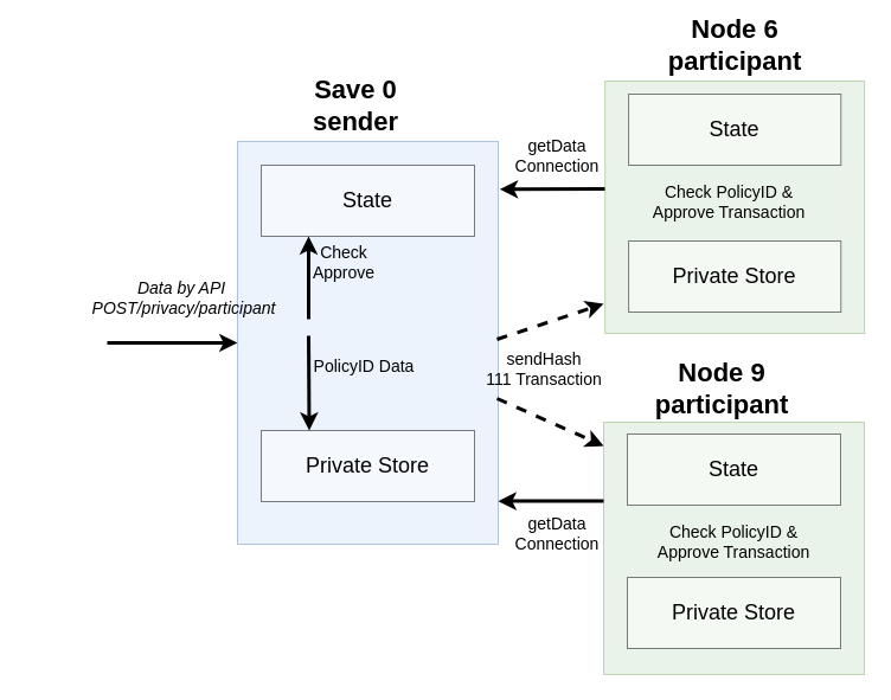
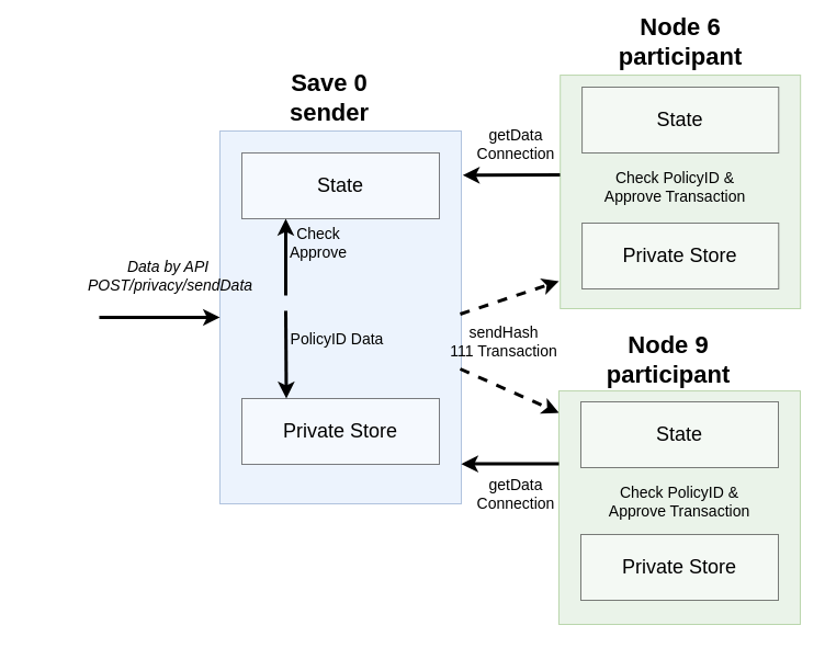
- <mxCell id="8" value="Data by API&amp;nbsp;&lt;br style=&quot;font-size: 14px;&quot;&gt;&lt;span style=&quot;font-size: 14px;&quot;&gt;POST&lt;/span&gt;&lt;span style=&quot;font-size: 14px;&quot;&gt;/privacy/participant&lt;/span&gt;&lt;br style=&quot;font-size: 14px;&quot;&gt;" style="text;html=1;strokeColor=none;fillColor=none;align=center;verticalAlign=middle;whiteSpace=wrap;rounded=0;fontSize=14;opacity=50;fontStyle=2" parent="3" vertex="1"><mxGeometry x="-180" y="142" width="270" height="60" as="geometry" /></mxCell>
+ <mxCell id="8" value="Data by API&amp;nbsp;&lt;br style=&quot;font-size: 14px;&quot;&gt;&lt;span style=&quot;font-size: 14px;&quot;&gt;POST&lt;/span&gt;&lt;span style=&quot;font-size: 14px;&quot;&gt;/privacy/sendData&lt;/span&gt;&lt;br style=&quot;font-size: 14px;&quot;&gt;" style="text;html=1;strokeColor=none;fillColor=none;align=center;verticalAlign=middle;whiteSpace=wrap;rounded=0;fontSize=14;opacity=50;fontStyle=2" parent="3" vertex="1"><mxGeometry x="-180" y="142" width="270" height="60" as="geometry" /></mxCell>
